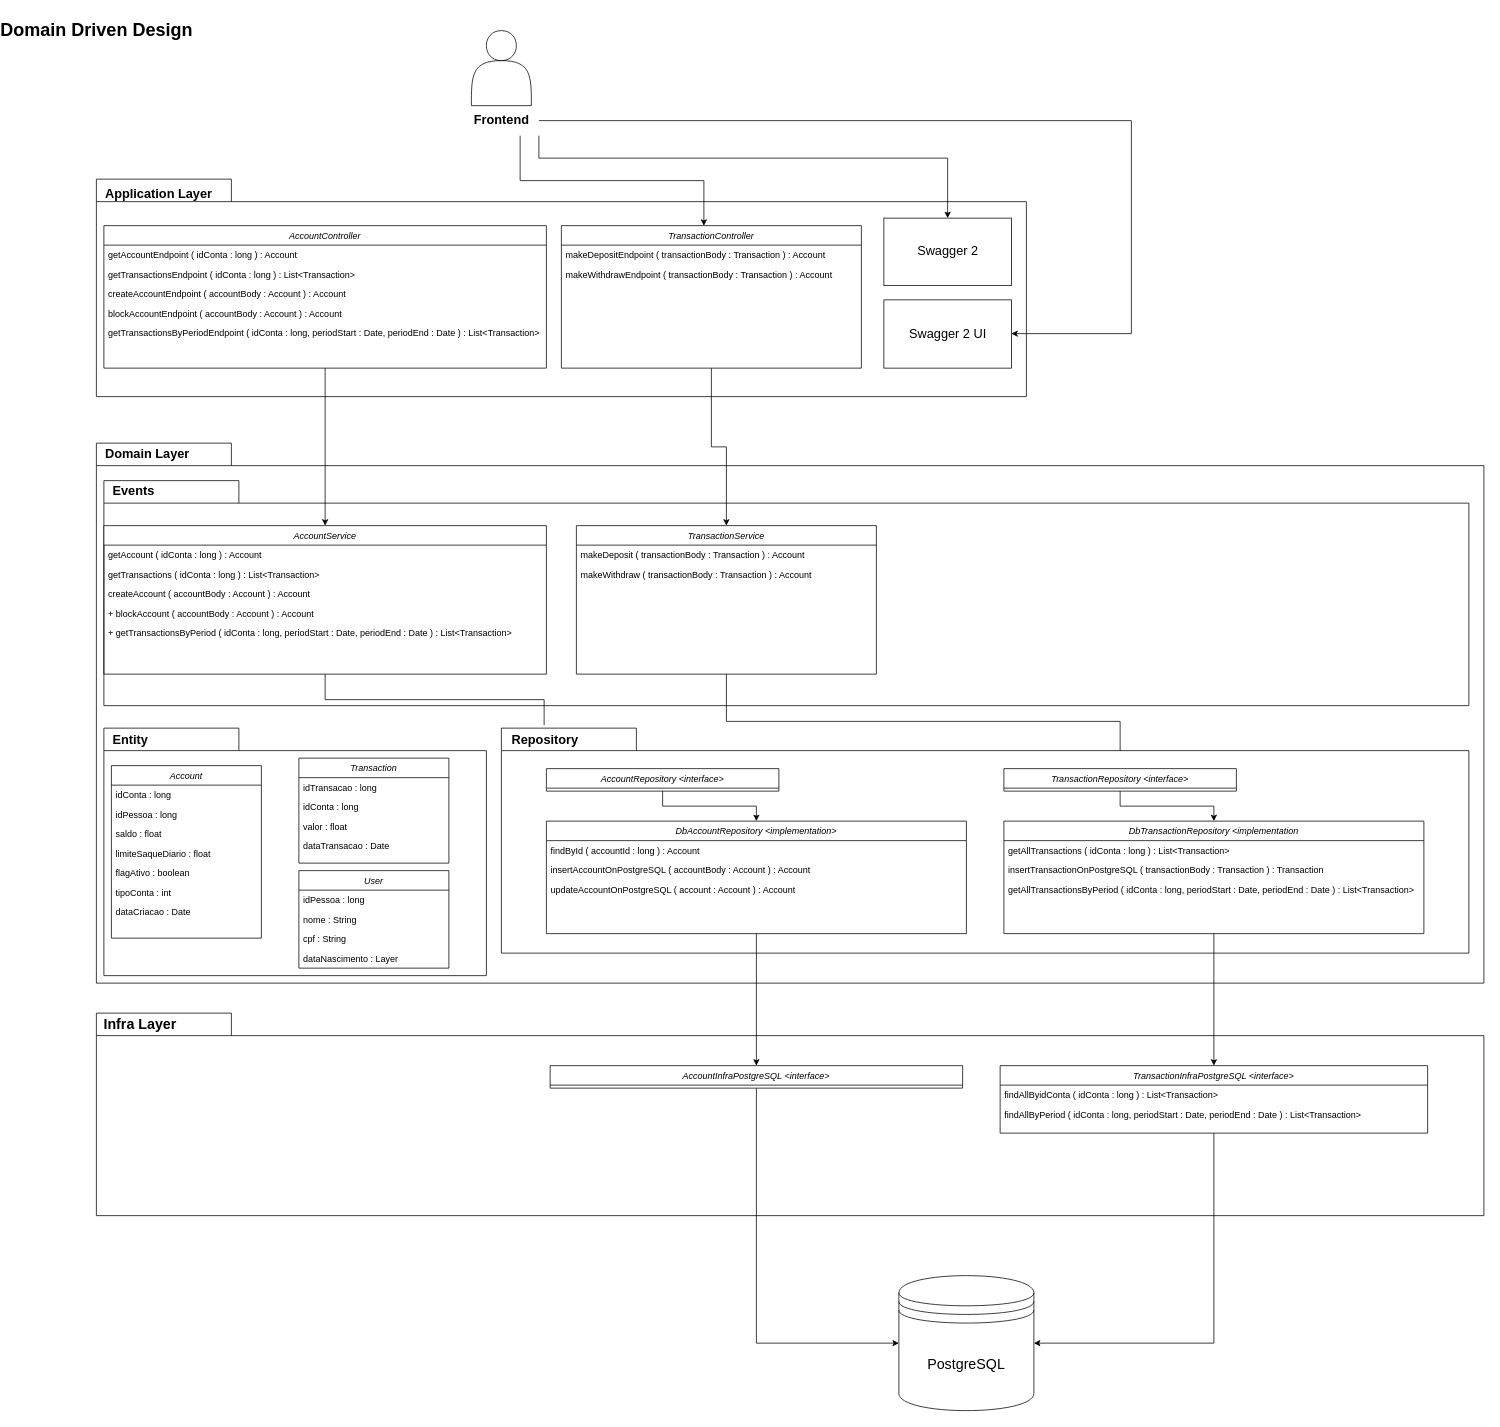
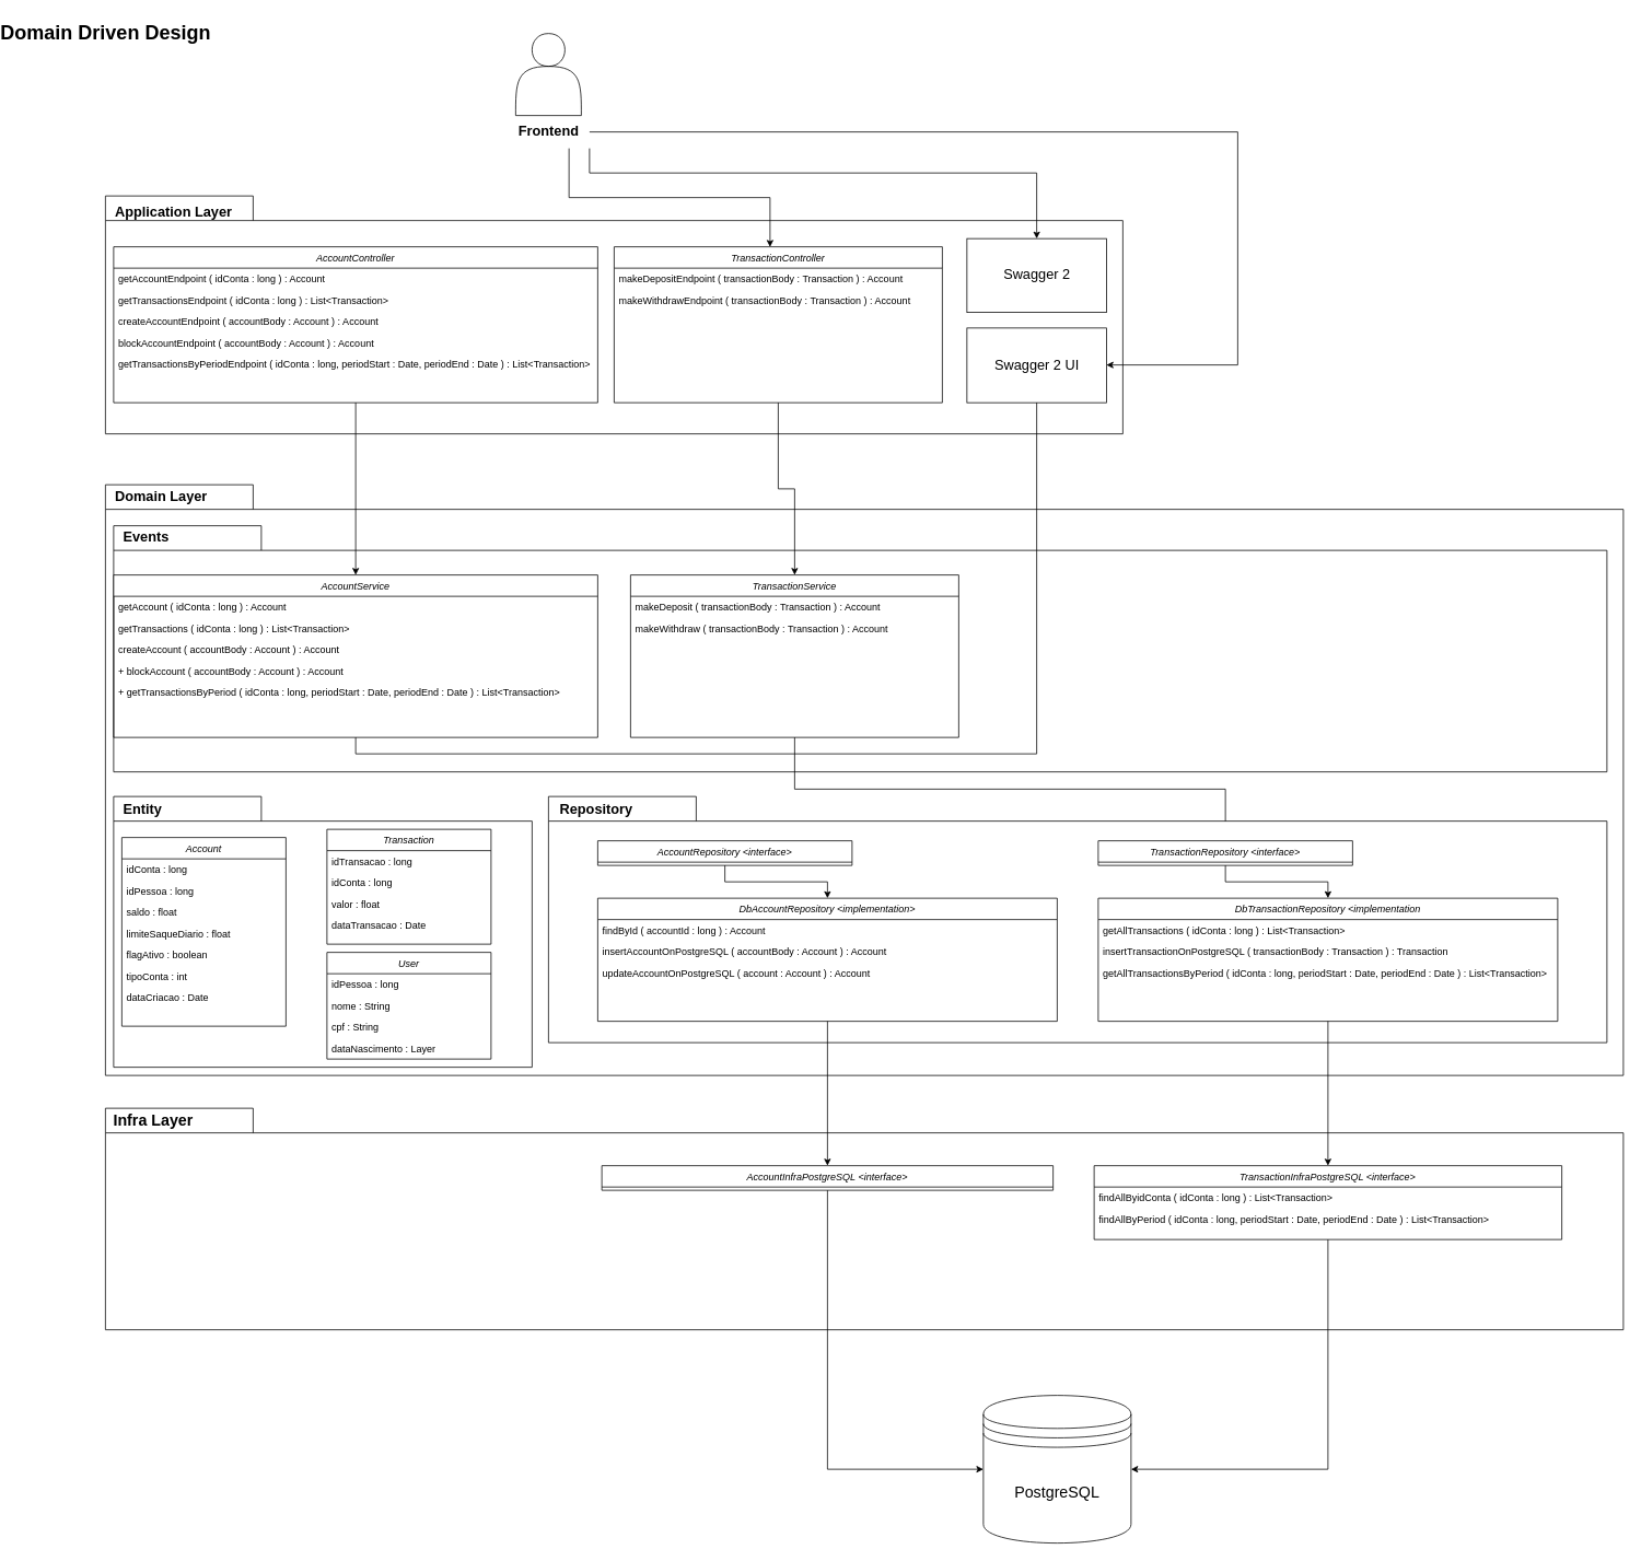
- <mxCell id="67" value="" style="edgeStyle=orthogonalEdgeStyle;rounded=0;orthogonalLoop=1;jettySize=auto;html=1;exitX=0.5;exitY=1;exitDx=0;exitDy=0;fontSize=17;endArrow=none;" edge="1" parent="1" source="39" target="66"><mxGeometry relative="1" as="geometry"><mxPoint x="375" y="898" as="sourcePoint" /><mxPoint x="845" y="1020" as="targetPoint" /></mxGeometry></mxCell>
+ <mxCell id="67" value="" style="edgeStyle=orthogonalEdgeStyle;rounded=0;orthogonalLoop=1;jettySize=auto;html=1;exitX=0.5;exitY=1;exitDx=0;exitDy=0;fontSize=17;endArrow=none;" edge="1" parent="1" source="39" target="19"><mxGeometry relative="1" as="geometry"><mxPoint x="375" y="898" as="sourcePoint" /><mxPoint x="845" y="1020" as="targetPoint" /></mxGeometry></mxCell>
